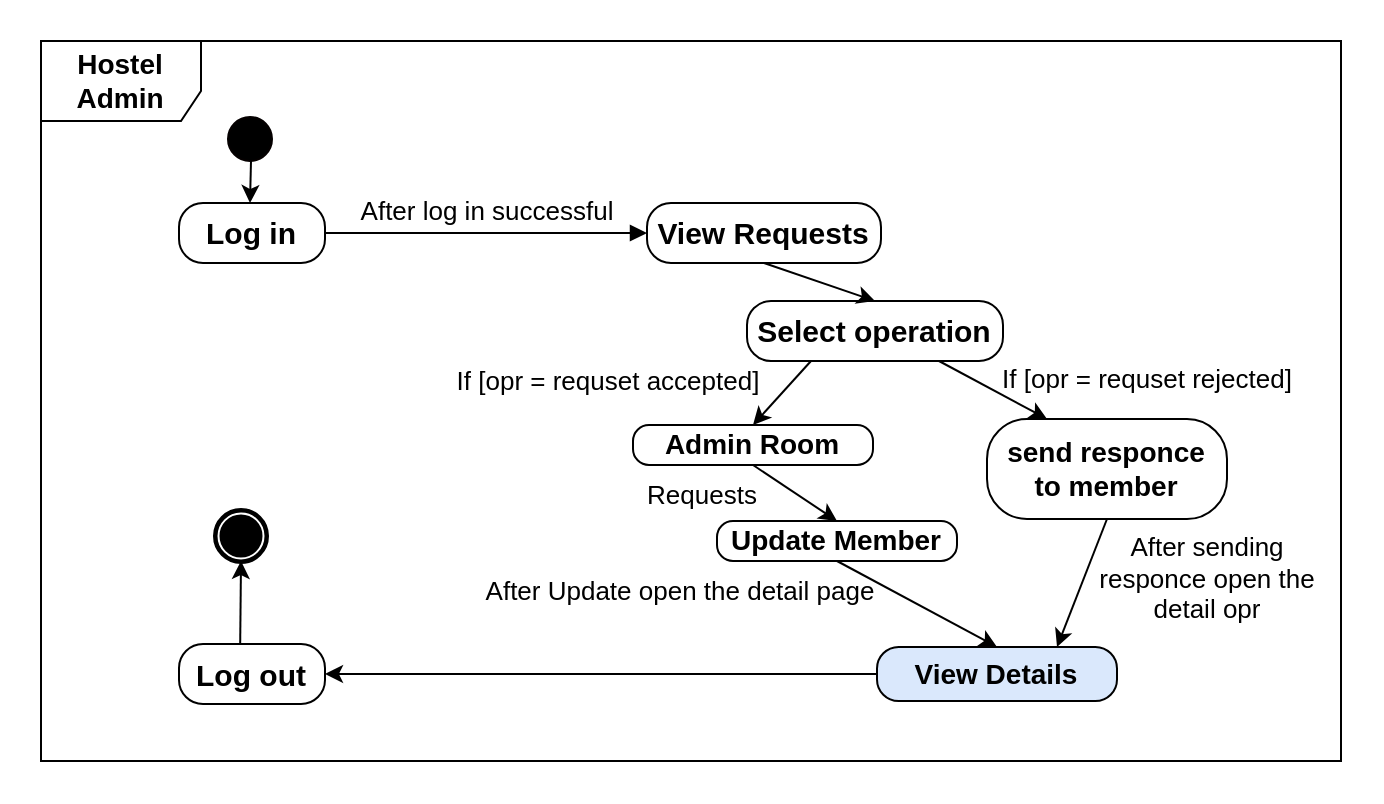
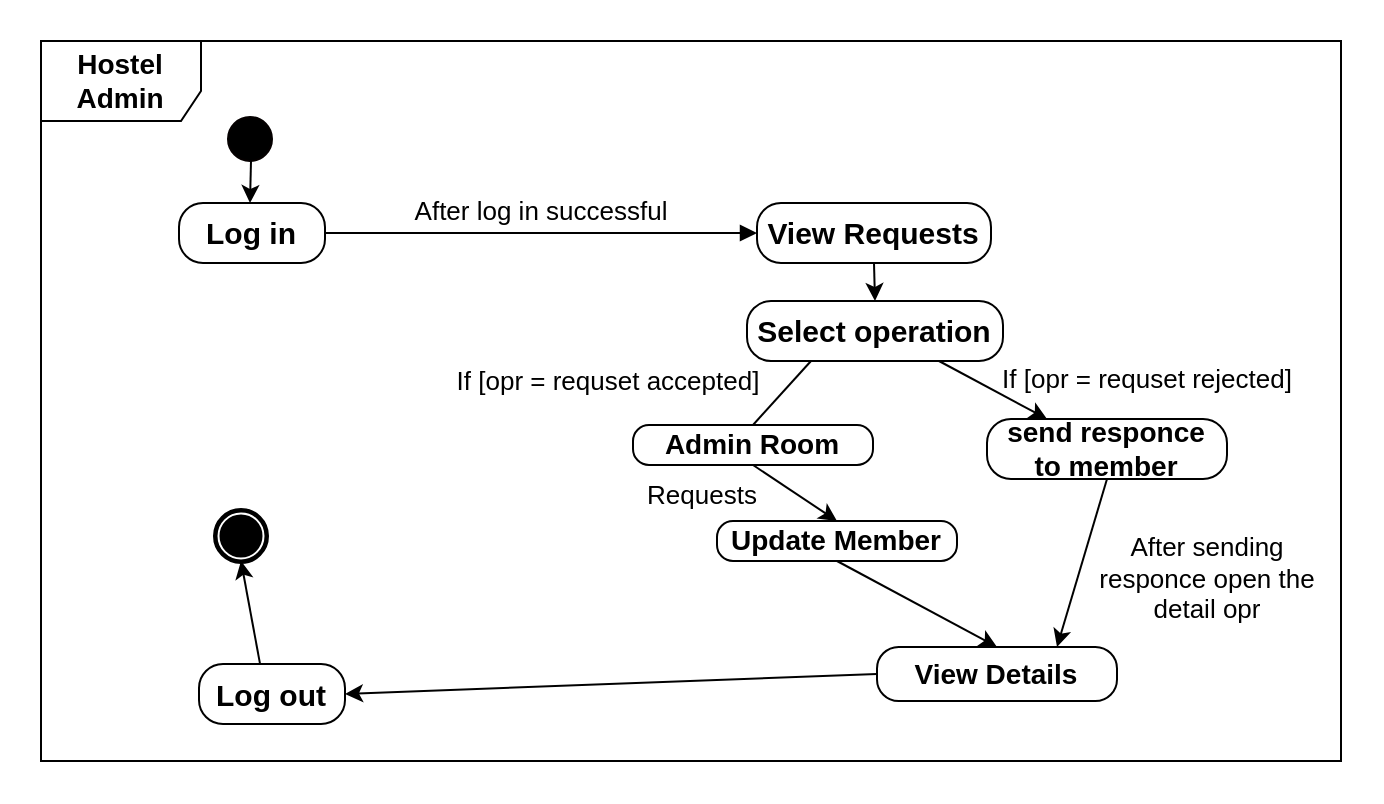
- <mxCell id="4" value="&lt;span style=&quot;font-size: 15px;&quot;&gt;&lt;b&gt;View Requests&lt;/b&gt;&lt;/span&gt;" style="rounded=1;whiteSpace=wrap;html=1;arcSize=40;" vertex="1" parent="1"><mxGeometry x="323" y="101" width="117" height="30" as="geometry" /></mxCell>
+ <mxCell id="4" value="&lt;span style=&quot;font-size: 15px;&quot;&gt;&lt;b&gt;View Requests&lt;/b&gt;&lt;/span&gt;" style="rounded=1;whiteSpace=wrap;html=1;arcSize=40;" vertex="1" parent="1"><mxGeometry x="378" y="101" width="117" height="30" as="geometry" /></mxCell>
- <mxCell id="10" value="" style="endArrow=classic;html=1;rounded=0;entryX=0.5;entryY=0;entryDx=0;entryDy=0;exitX=0.25;exitY=1;exitDx=0;exitDy=0;" edge="1" parent="1" source="5" target="8"><mxGeometry width="50" height="50" relative="1" as="geometry"><mxPoint x="320" y="220" as="sourcePoint" /><mxPoint x="370" y="170" as="targetPoint" /></mxGeometry></mxCell>
+ <mxCell id="10" value="" style="endArrow=none;html=1;rounded=0;entryX=0.5;entryY=0;entryDx=0;entryDy=0;exitX=0.25;exitY=1;exitDx=0;exitDy=0;" edge="1" parent="1" source="5" target="8"><mxGeometry width="50" height="50" relative="1" as="geometry"><mxPoint x="320" y="220" as="sourcePoint" /><mxPoint x="370" y="170" as="targetPoint" /></mxGeometry></mxCell>
- <mxCell id="9" value="&lt;b style=&quot;&quot;&gt;&lt;font style=&quot;font-size: 14px;&quot;&gt;send responce&lt;/font&gt;&lt;/b&gt;&lt;div&gt;&lt;b style=&quot;&quot;&gt;&lt;font style=&quot;font-size: 14px;&quot;&gt;to member&lt;/font&gt;&lt;/b&gt;&lt;/div&gt;" style="rounded=1;whiteSpace=wrap;html=1;arcSize=40;" vertex="1" parent="1"><mxGeometry x="493" y="209" width="120" height="50" as="geometry" /></mxCell>
+ <mxCell id="9" value="&lt;b style=&quot;&quot;&gt;&lt;font style=&quot;font-size: 14px;&quot;&gt;send responce&lt;/font&gt;&lt;/b&gt;&lt;div&gt;&lt;b style=&quot;&quot;&gt;&lt;font style=&quot;font-size: 14px;&quot;&gt;to member&lt;/font&gt;&lt;/b&gt;&lt;/div&gt;" style="rounded=1;whiteSpace=wrap;html=1;arcSize=40;" vertex="1" parent="1"><mxGeometry x="493" y="209" width="120" height="30" as="geometry" /></mxCell>
- <mxCell id="19" value="&lt;span style=&quot;font-size: 13px;&quot;&gt;After Update open the detail page&lt;/span&gt;" style="text;html=1;align=center;verticalAlign=middle;whiteSpace=wrap;rounded=0;" vertex="1" parent="1"><mxGeometry x="230" y="286" width="220" height="18" as="geometry" /></mxCell>
- <mxCell id="22" value="&lt;span style=&quot;font-size: 15px;&quot;&gt;&lt;b&gt;Log out&lt;/b&gt;&lt;/span&gt;" style="rounded=1;whiteSpace=wrap;html=1;arcSize=40;" vertex="1" parent="1"><mxGeometry x="89" y="321.5" width="73" height="30" as="geometry" /></mxCell>
+ <mxCell id="22" value="&lt;span style=&quot;font-size: 15px;&quot;&gt;&lt;b&gt;Log out&lt;/b&gt;&lt;/span&gt;" style="rounded=1;whiteSpace=wrap;html=1;arcSize=40;" vertex="1" parent="1"><mxGeometry x="99" y="331.5" width="73" height="30" as="geometry" /></mxCell>
- <mxCell id="17" value="&lt;span style=&quot;font-size: 14px;&quot;&gt;&lt;b&gt;View Details&lt;/b&gt;&lt;/span&gt;" style="rounded=1;whiteSpace=wrap;html=1;arcSize=40;fillColor=#dae8fc;" vertex="1" parent="1"><mxGeometry x="438" y="323" width="120" height="27" as="geometry" /></mxCell>
+ <mxCell id="17" value="&lt;span style=&quot;font-size: 14px;&quot;&gt;&lt;b&gt;View Details&lt;/b&gt;&lt;/span&gt;" style="rounded=1;whiteSpace=wrap;html=1;arcSize=40;" vertex="1" parent="1"><mxGeometry x="438" y="323" width="120" height="27" as="geometry" /></mxCell>
